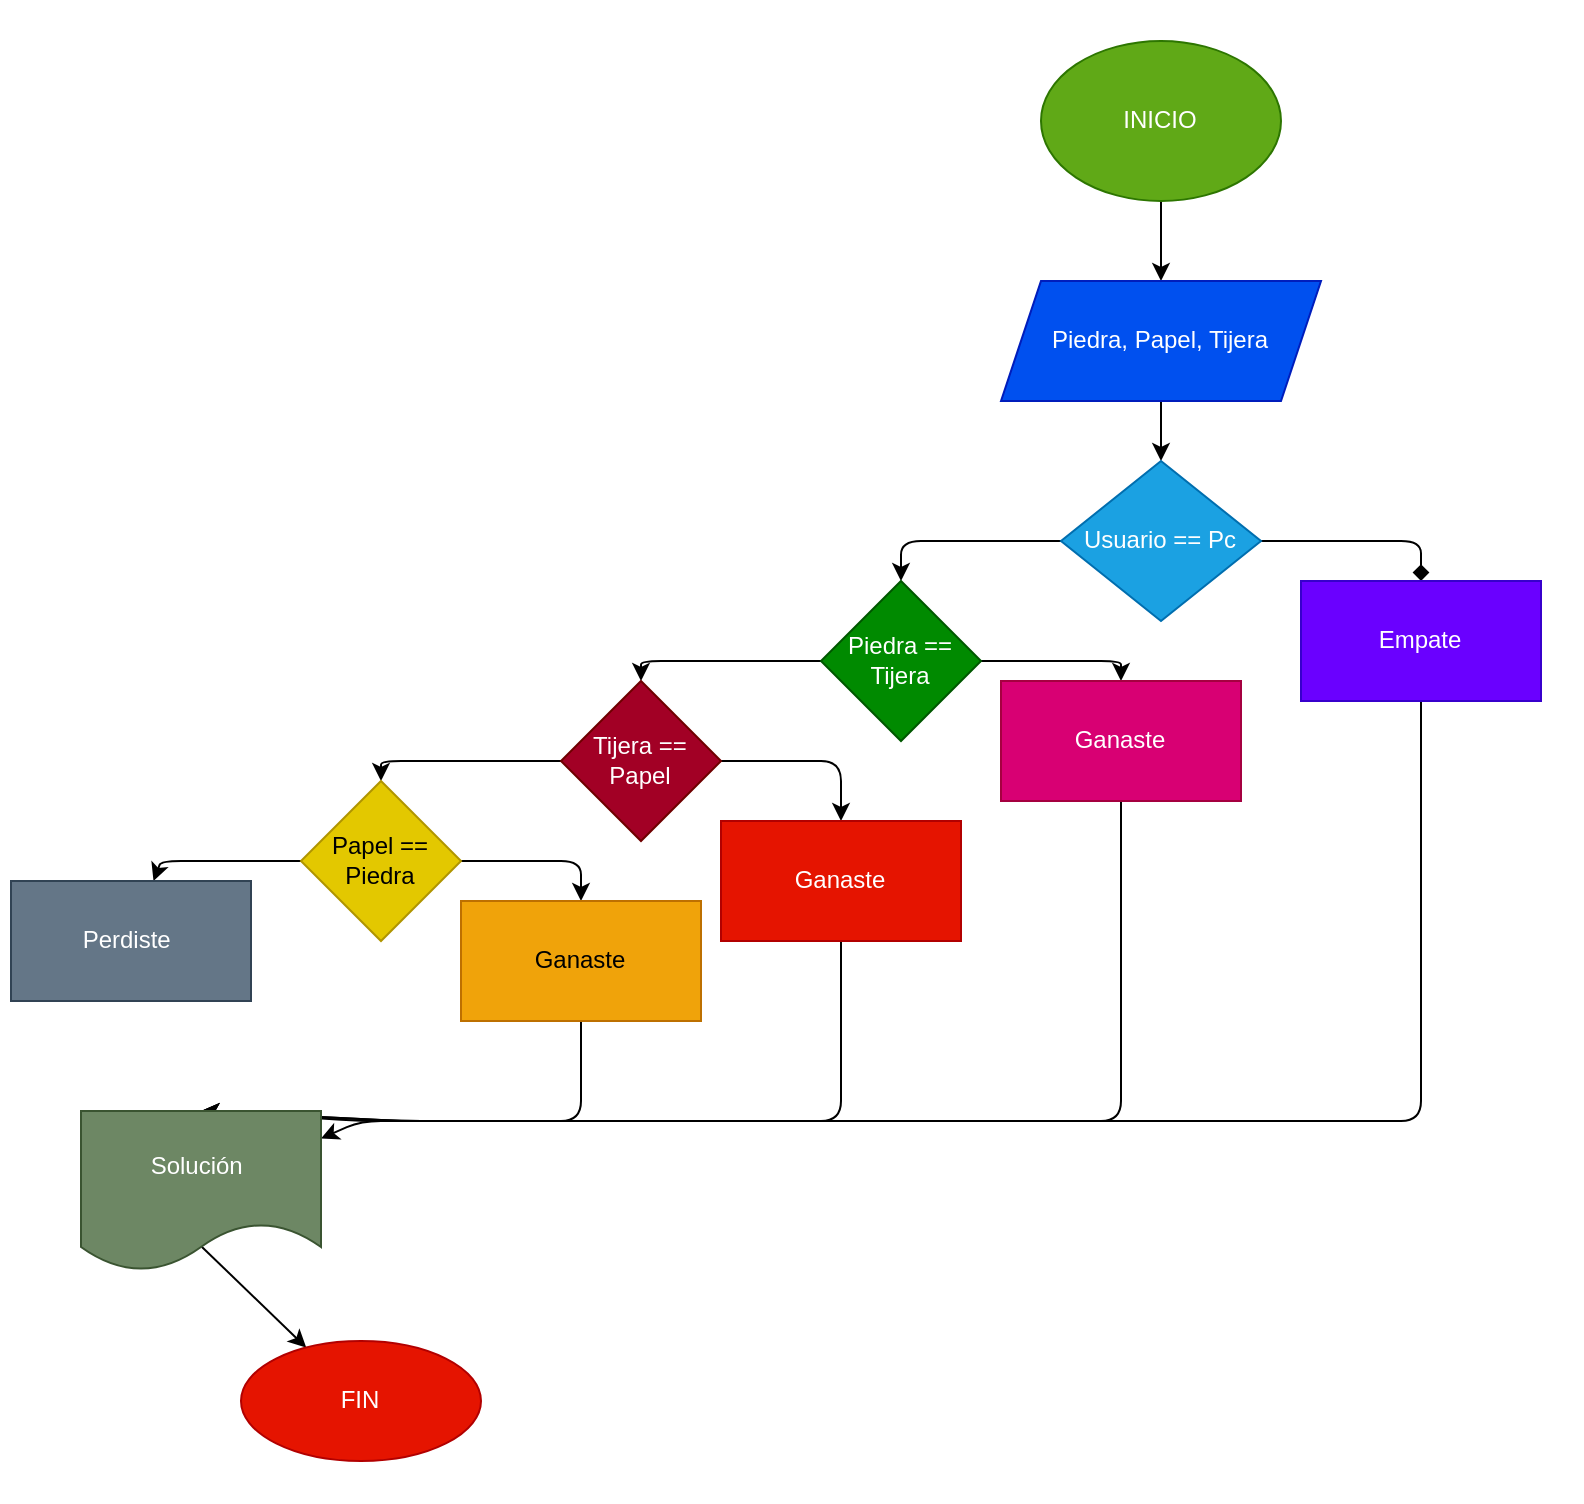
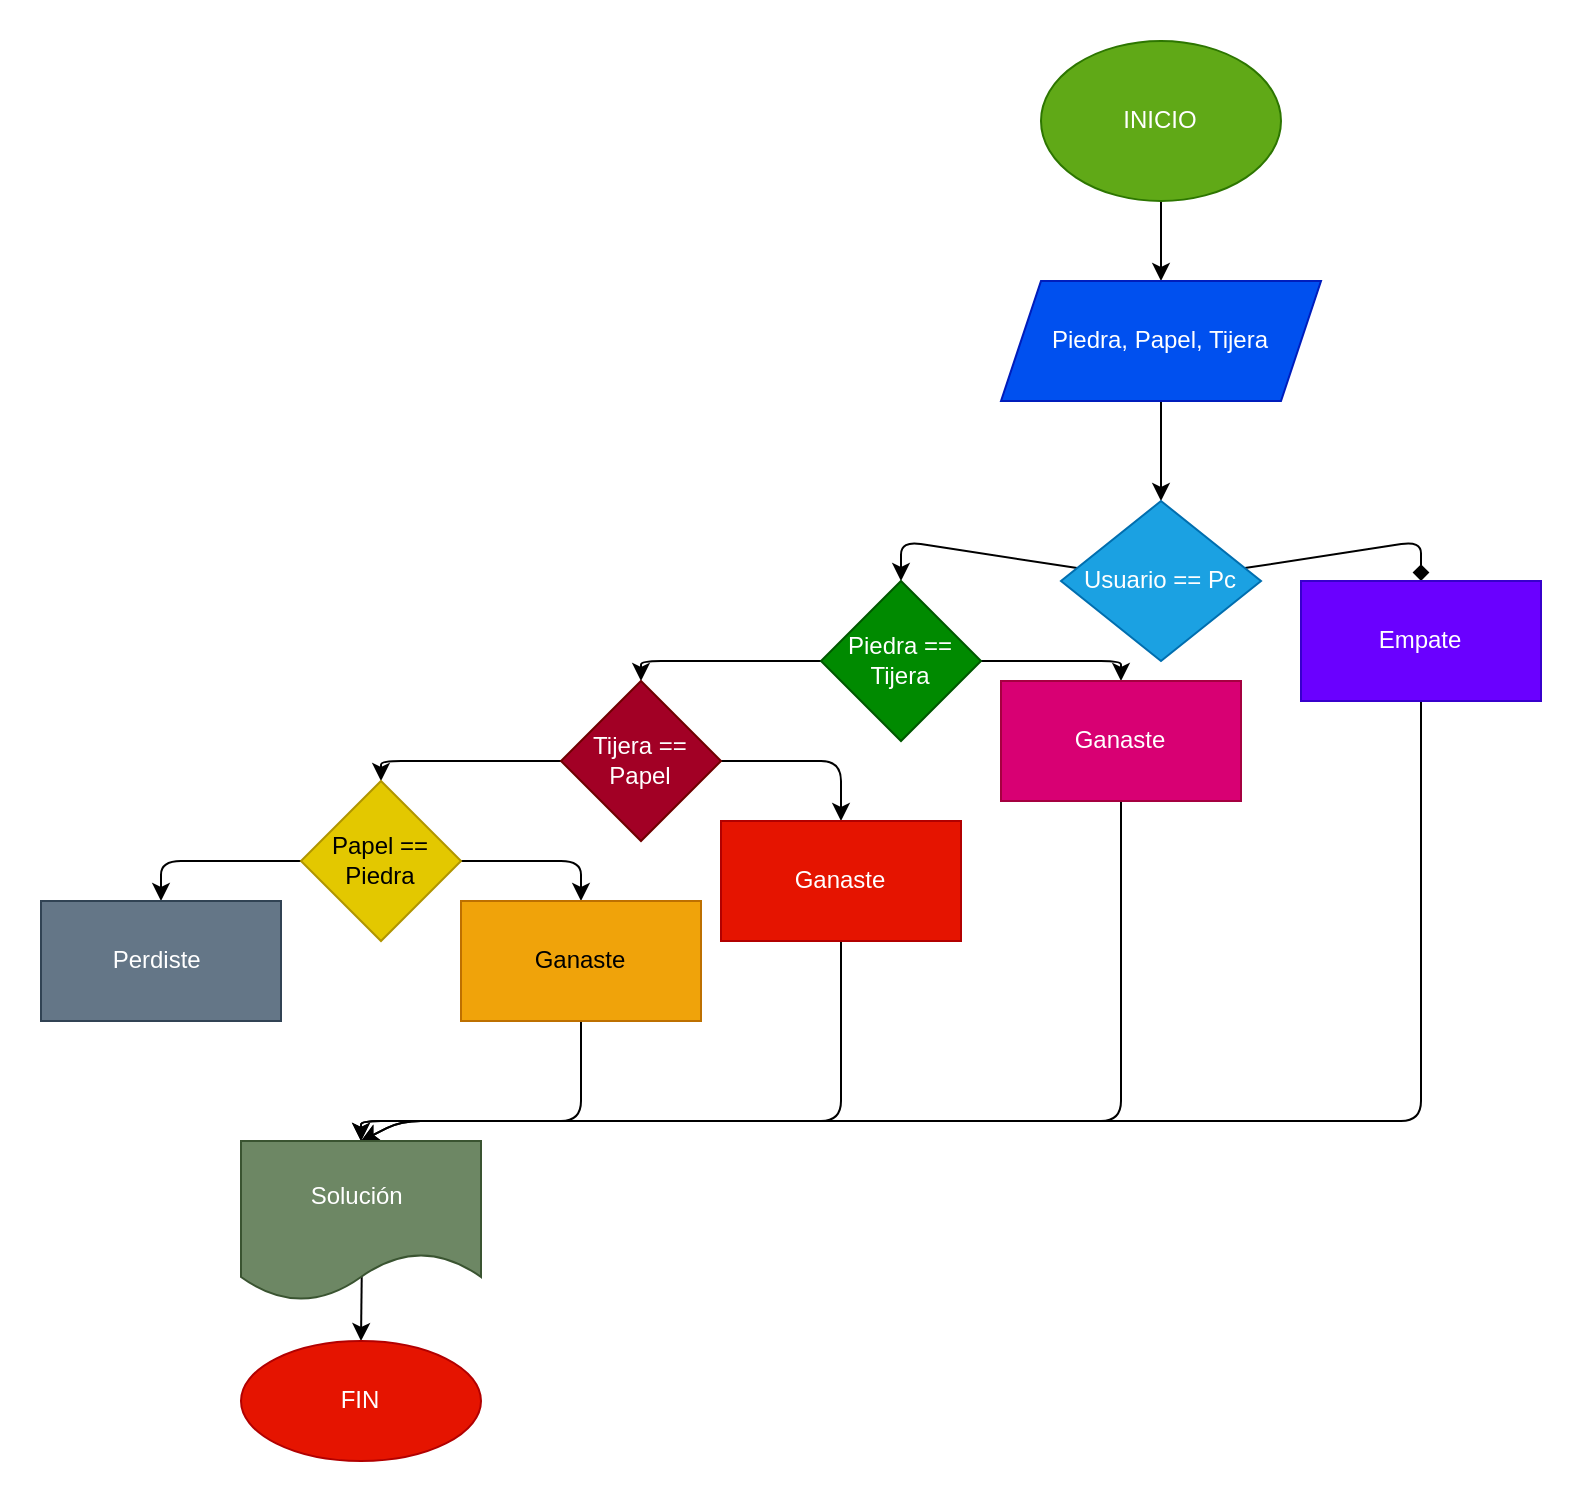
- <mxCell id="8" value="Usuario == Pc" style="rhombus;whiteSpace=wrap;html=1;fillColor=#1ba1e2;fontColor=#ffffff;strokeColor=#006EAF;" vertex="1" parent="1"><mxGeometry x="530" y="230" width="100" height="80" as="geometry" /></mxCell>
+ <mxCell id="8" value="Usuario == Pc" style="rhombus;whiteSpace=wrap;html=1;fillColor=#1ba1e2;fontColor=#ffffff;strokeColor=#006EAF;" vertex="1" parent="1"><mxGeometry x="530" y="250" width="100" height="80" as="geometry" /></mxCell>
- <mxCell id="26" value="Perdiste&amp;nbsp;" style="whiteSpace=wrap;html=1;fillColor=#647687;fontColor=#ffffff;strokeColor=#314354;" vertex="1" parent="1"><mxGeometry x="5" y="440" width="120" height="60" as="geometry" /></mxCell>
+ <mxCell id="26" value="Perdiste&amp;nbsp;" style="whiteSpace=wrap;html=1;fillColor=#647687;fontColor=#ffffff;strokeColor=#314354;" vertex="1" parent="1"><mxGeometry x="20" y="450" width="120" height="60" as="geometry" /></mxCell>
- <mxCell id="28" value="Solución&amp;nbsp;" style="shape=document;whiteSpace=wrap;html=1;boundedLbl=1;fillColor=#6d8764;fontColor=#ffffff;strokeColor=#3A5431;" vertex="1" parent="1"><mxGeometry x="40" y="555" width="120" height="80" as="geometry" /></mxCell>
+ <mxCell id="28" value="Solución&amp;nbsp;" style="shape=document;whiteSpace=wrap;html=1;boundedLbl=1;fillColor=#6d8764;fontColor=#ffffff;strokeColor=#3A5431;" vertex="1" parent="1"><mxGeometry x="120" y="570" width="120" height="80" as="geometry" /></mxCell>
